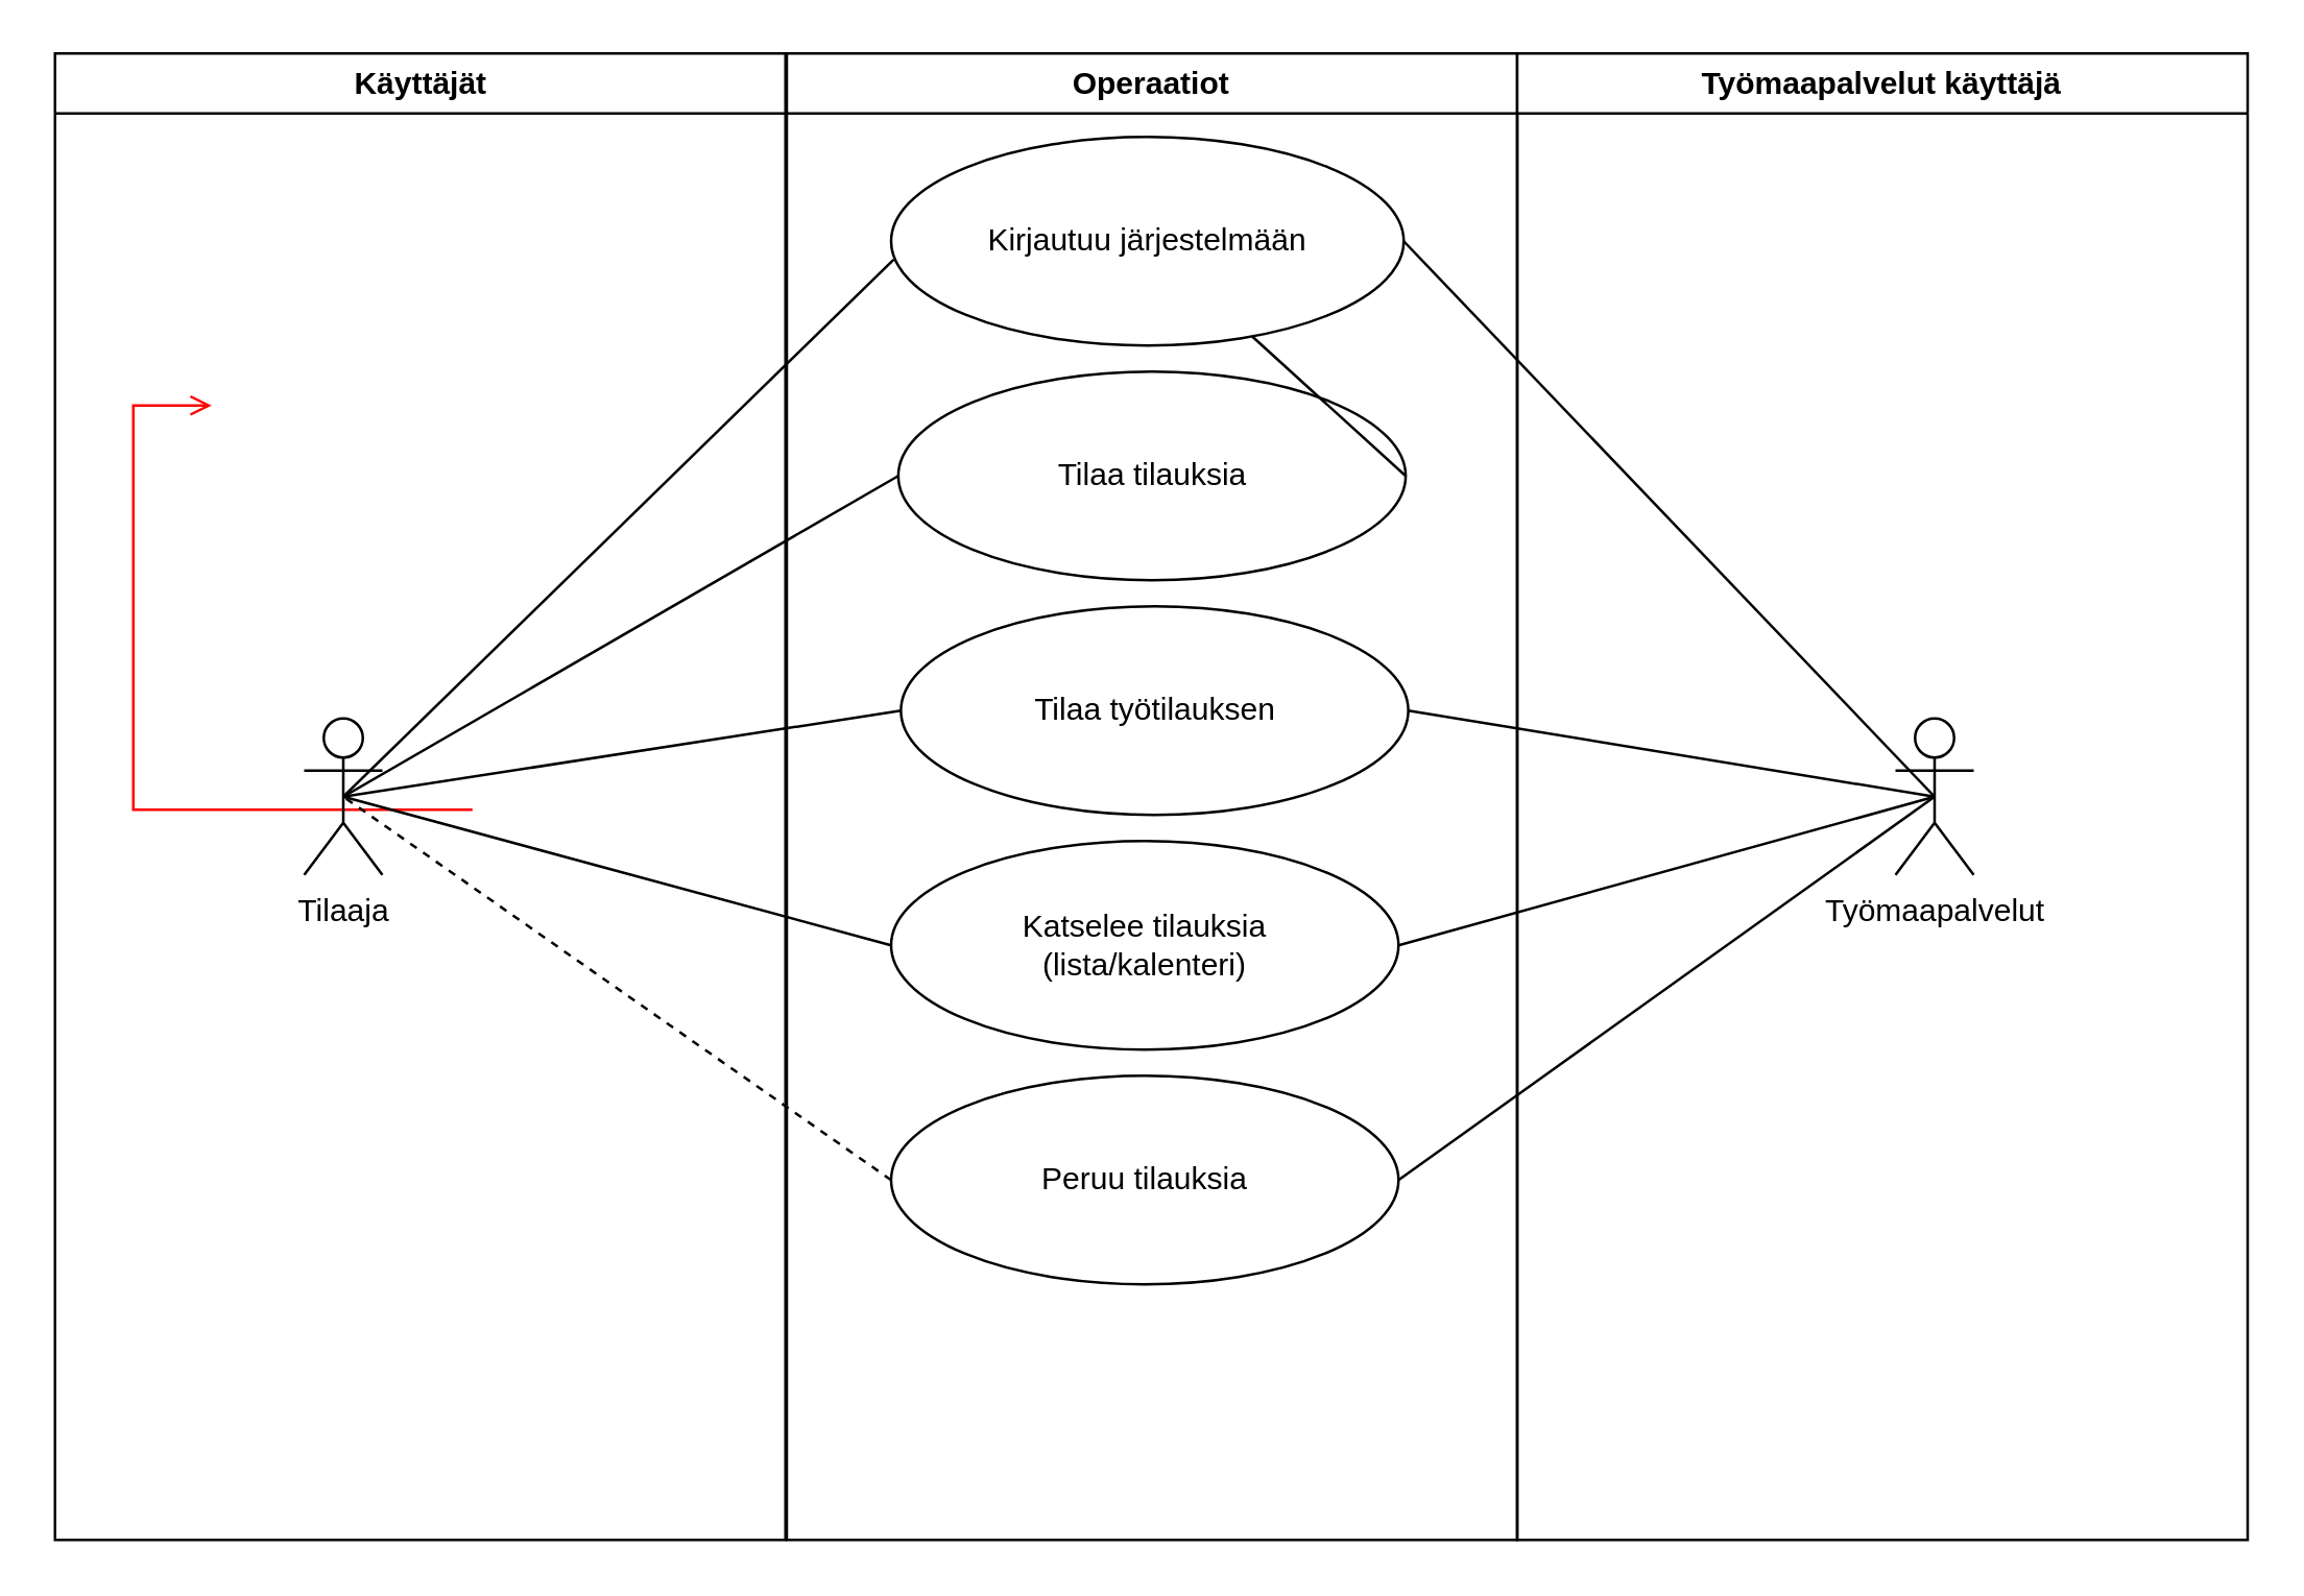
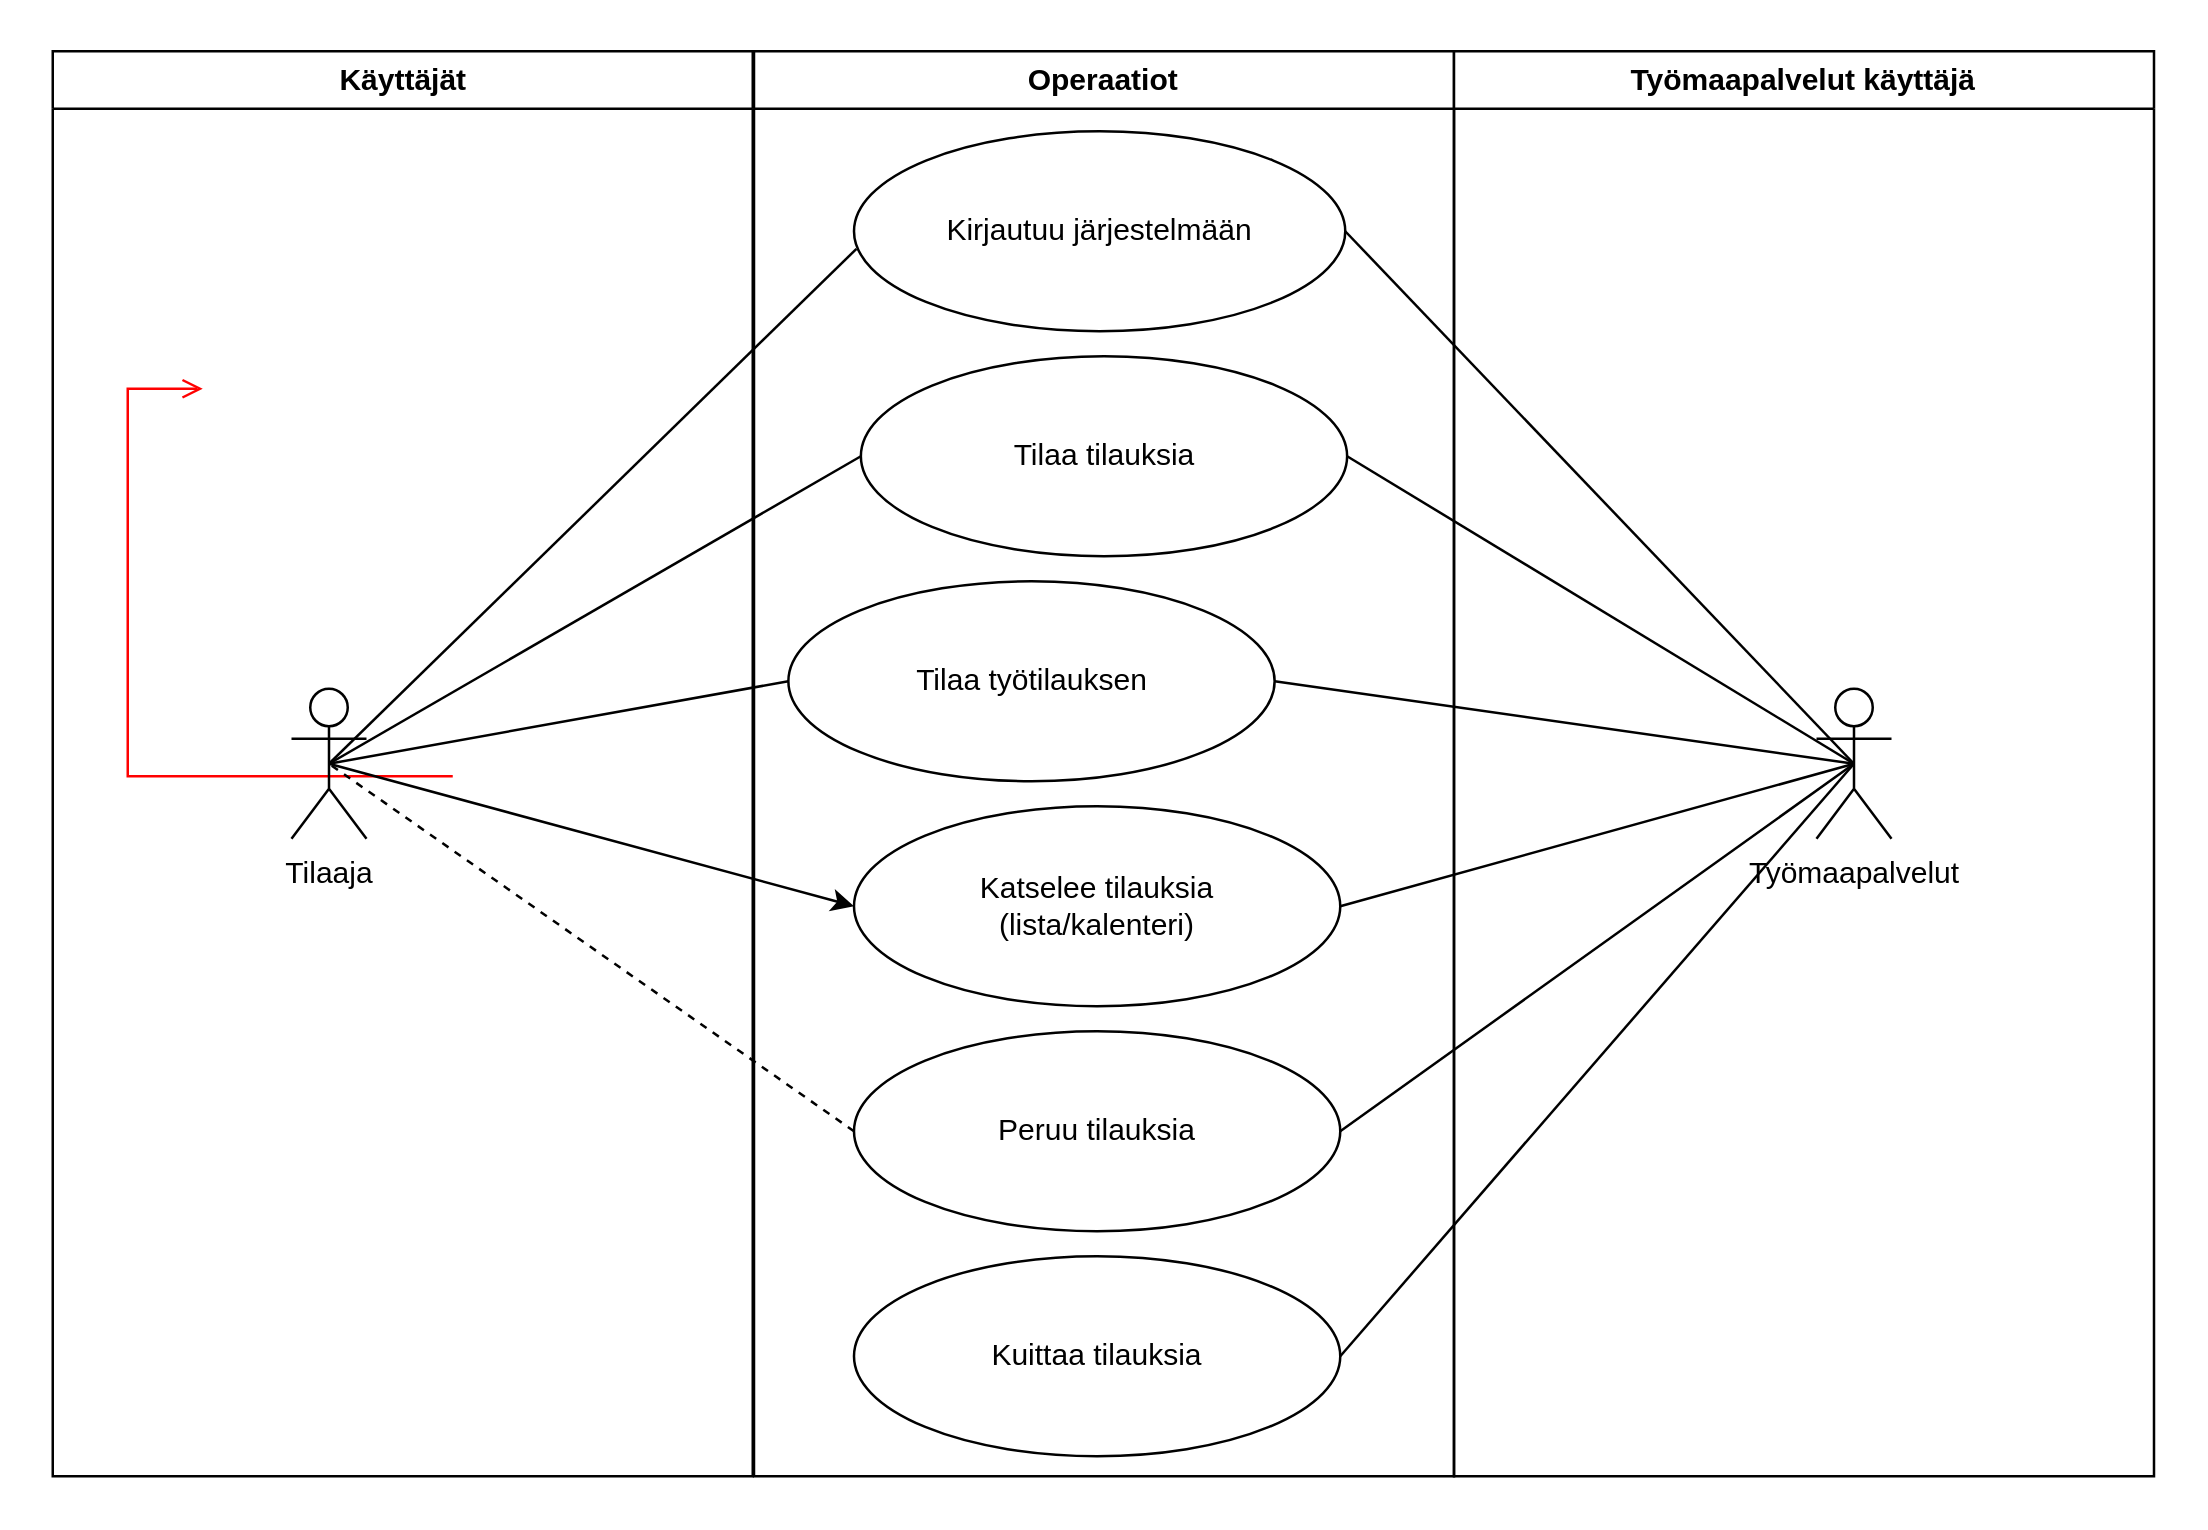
- <mxCell id="23" value="" style="endArrow=none;html=1;rounded=0;exitX=1;exitY=0.5;exitDx=0;exitDy=0;" edge="1" parent="1" source="7" target="6"><mxGeometry width="50" height="50" relative="1" as="geometry"><mxPoint x="316" y="302" as="sourcePoint" /><mxPoint x="366" y="252" as="targetPoint" /></mxGeometry></mxCell>
+ <mxCell id="23" value="" style="endArrow=none;html=1;rounded=0;entryX=0.5;entryY=0.5;entryDx=0;entryDy=0;entryPerimeter=0;exitX=1;exitY=0.5;exitDx=0;exitDy=0;" edge="1" parent="1" source="7" target="13"><mxGeometry width="50" height="50" relative="1" as="geometry"><mxPoint x="316" y="302" as="sourcePoint" /><mxPoint x="366" y="252" as="targetPoint" /></mxGeometry></mxCell>
- <mxCell id="10" value="Tilaa työtilauksen" style="ellipse;whiteSpace=wrap;html=1;" vertex="1" parent="5"><mxGeometry x="43.75" y="212" width="194.5" height="80" as="geometry" /></mxCell>
+ <mxCell id="10" value="Tilaa työtilauksen" style="ellipse;whiteSpace=wrap;html=1;" vertex="1" parent="5"><mxGeometry x="13.75" y="212" width="194.5" height="80" as="geometry" /></mxCell>
- <mxCell id="14" value="" style="endArrow=none;html=1;rounded=0;entryX=0;entryY=0.5;entryDx=0;entryDy=0;exitX=0.5;exitY=0.5;exitDx=0;exitDy=0;exitPerimeter=0;" edge="1" parent="1" source="4" target="8"><mxGeometry width="50" height="50" relative="1" as="geometry"><mxPoint x="151" y="132" as="sourcePoint" /><mxPoint x="466" y="252" as="targetPoint" /></mxGeometry></mxCell>
+ <mxCell id="14" value="" style="endArrow=classic;html=1;rounded=0;entryX=0;entryY=0.5;entryDx=0;entryDy=0;exitX=0.5;exitY=0.5;exitDx=0;exitDy=0;exitPerimeter=0;" edge="1" parent="1" source="4" target="8"><mxGeometry width="50" height="50" relative="1" as="geometry"><mxPoint x="151" y="132" as="sourcePoint" /><mxPoint x="466" y="252" as="targetPoint" /></mxGeometry></mxCell>
+ <mxCell id="20" value="" style="endArrow=none;html=1;rounded=0;entryX=0.5;entryY=0.5;entryDx=0;entryDy=0;entryPerimeter=0;exitX=1;exitY=0.5;exitDx=0;exitDy=0;" edge="1" parent="1" source="11" target="13"><mxGeometry width="50" height="50" relative="1" as="geometry"><mxPoint x="316" y="302" as="sourcePoint" /><mxPoint x="366" y="252" as="targetPoint" /></mxGeometry></mxCell>
+ <mxCell id="11" value="Kuittaa tilauksia" style="ellipse;whiteSpace=wrap;html=1;" vertex="1" parent="5"><mxGeometry x="40" y="482" width="194.5" height="80" as="geometry" /></mxCell>
